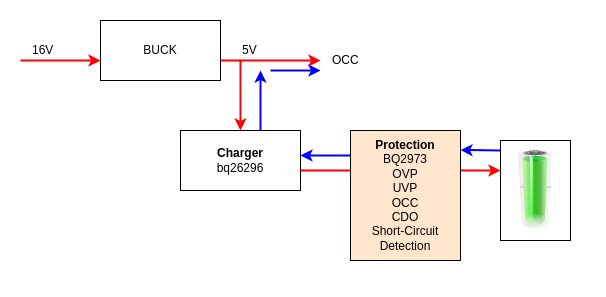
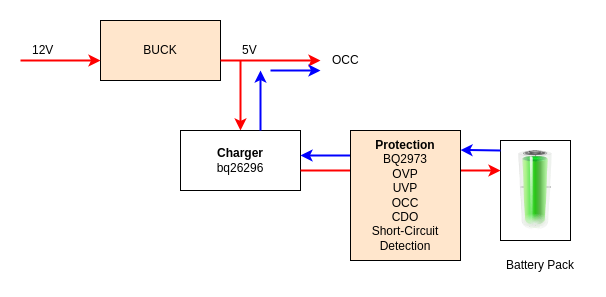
- <mxCell id="4" value="16V" style="text;html=1;resizable=0;points=[];autosize=1;align=left;verticalAlign=top;spacingTop=-4;" vertex="1" parent="1"><mxGeometry x="30" y="40" width="40" height="20" as="geometry" /></mxCell>
+ <mxCell id="4" value="12V" style="text;html=1;resizable=0;points=[];autosize=1;align=left;verticalAlign=top;spacingTop=-4;" vertex="1" parent="1"><mxGeometry x="30" y="40" width="40" height="20" as="geometry" /></mxCell>
- <mxCell id="3" value="BUCK" style="rounded=0;whiteSpace=wrap;html=1;" vertex="1" parent="1"><mxGeometry x="100" y="20" width="120" height="60" as="geometry" /></mxCell>
+ <mxCell id="3" value="BUCK" style="rounded=0;whiteSpace=wrap;html=1;fillColor=#ffe6cc;" vertex="1" parent="1"><mxGeometry x="100" y="20" width="120" height="60" as="geometry" /></mxCell>
+ <mxCell id="12" value="Battery Pack" style="text;html=1;resizable=0;points=[];autosize=1;align=left;verticalAlign=top;spacingTop=-4;" vertex="1" parent="1"><mxGeometry x="504" y="255" width="80" height="20" as="geometry" /></mxCell>
